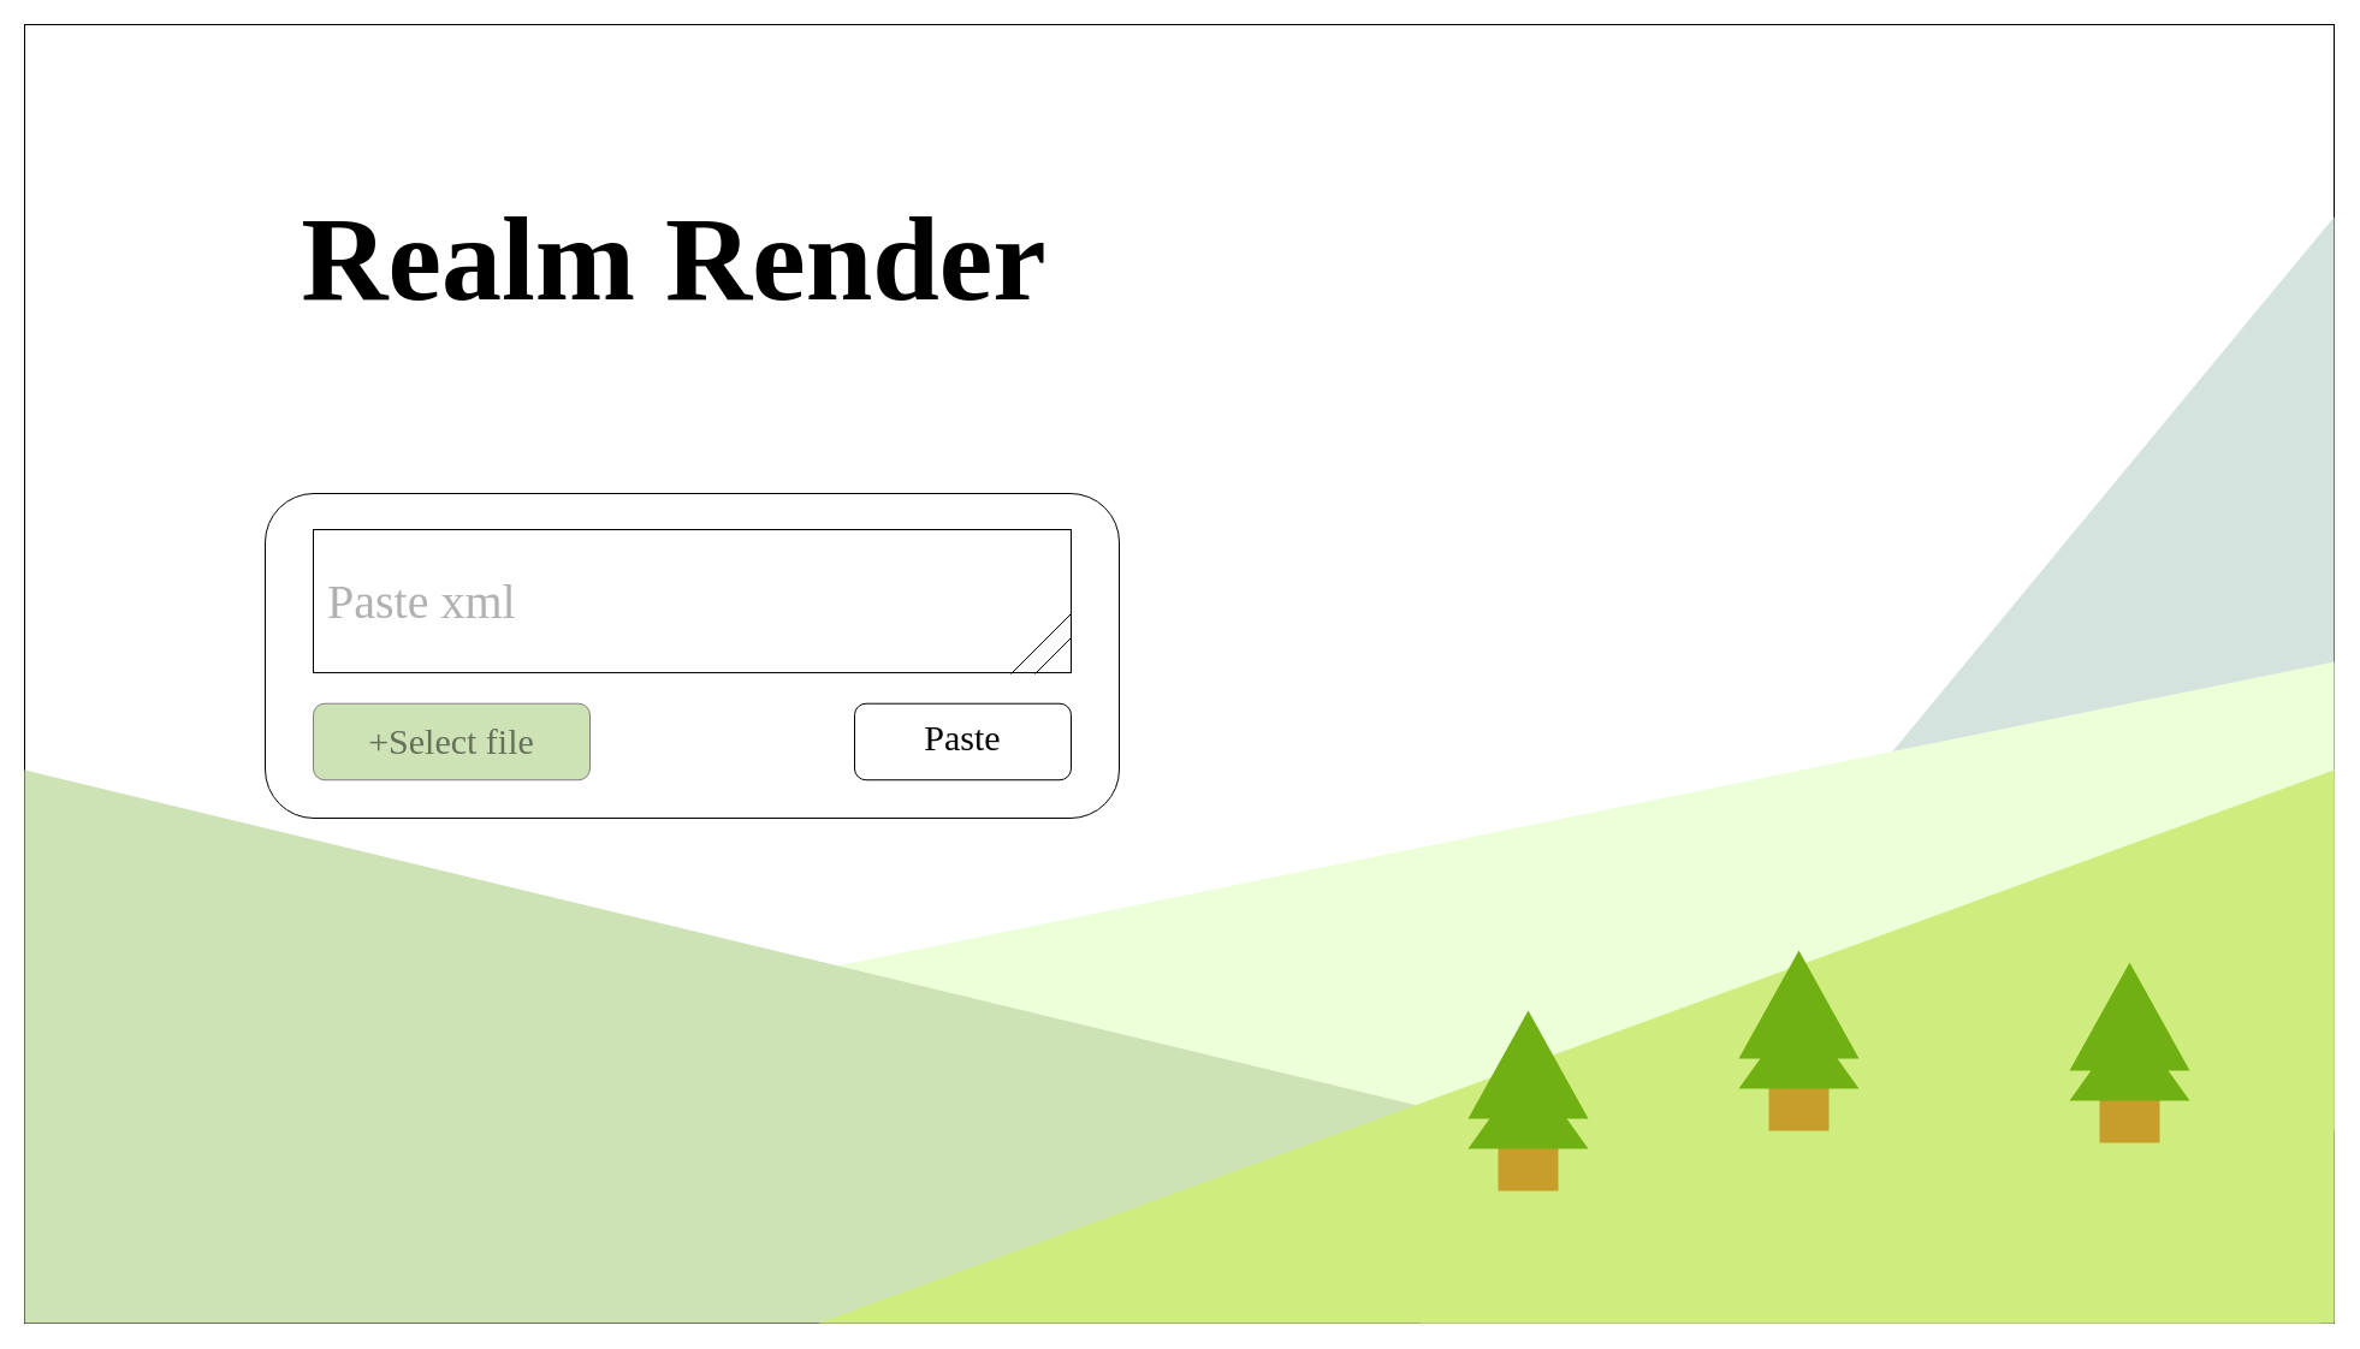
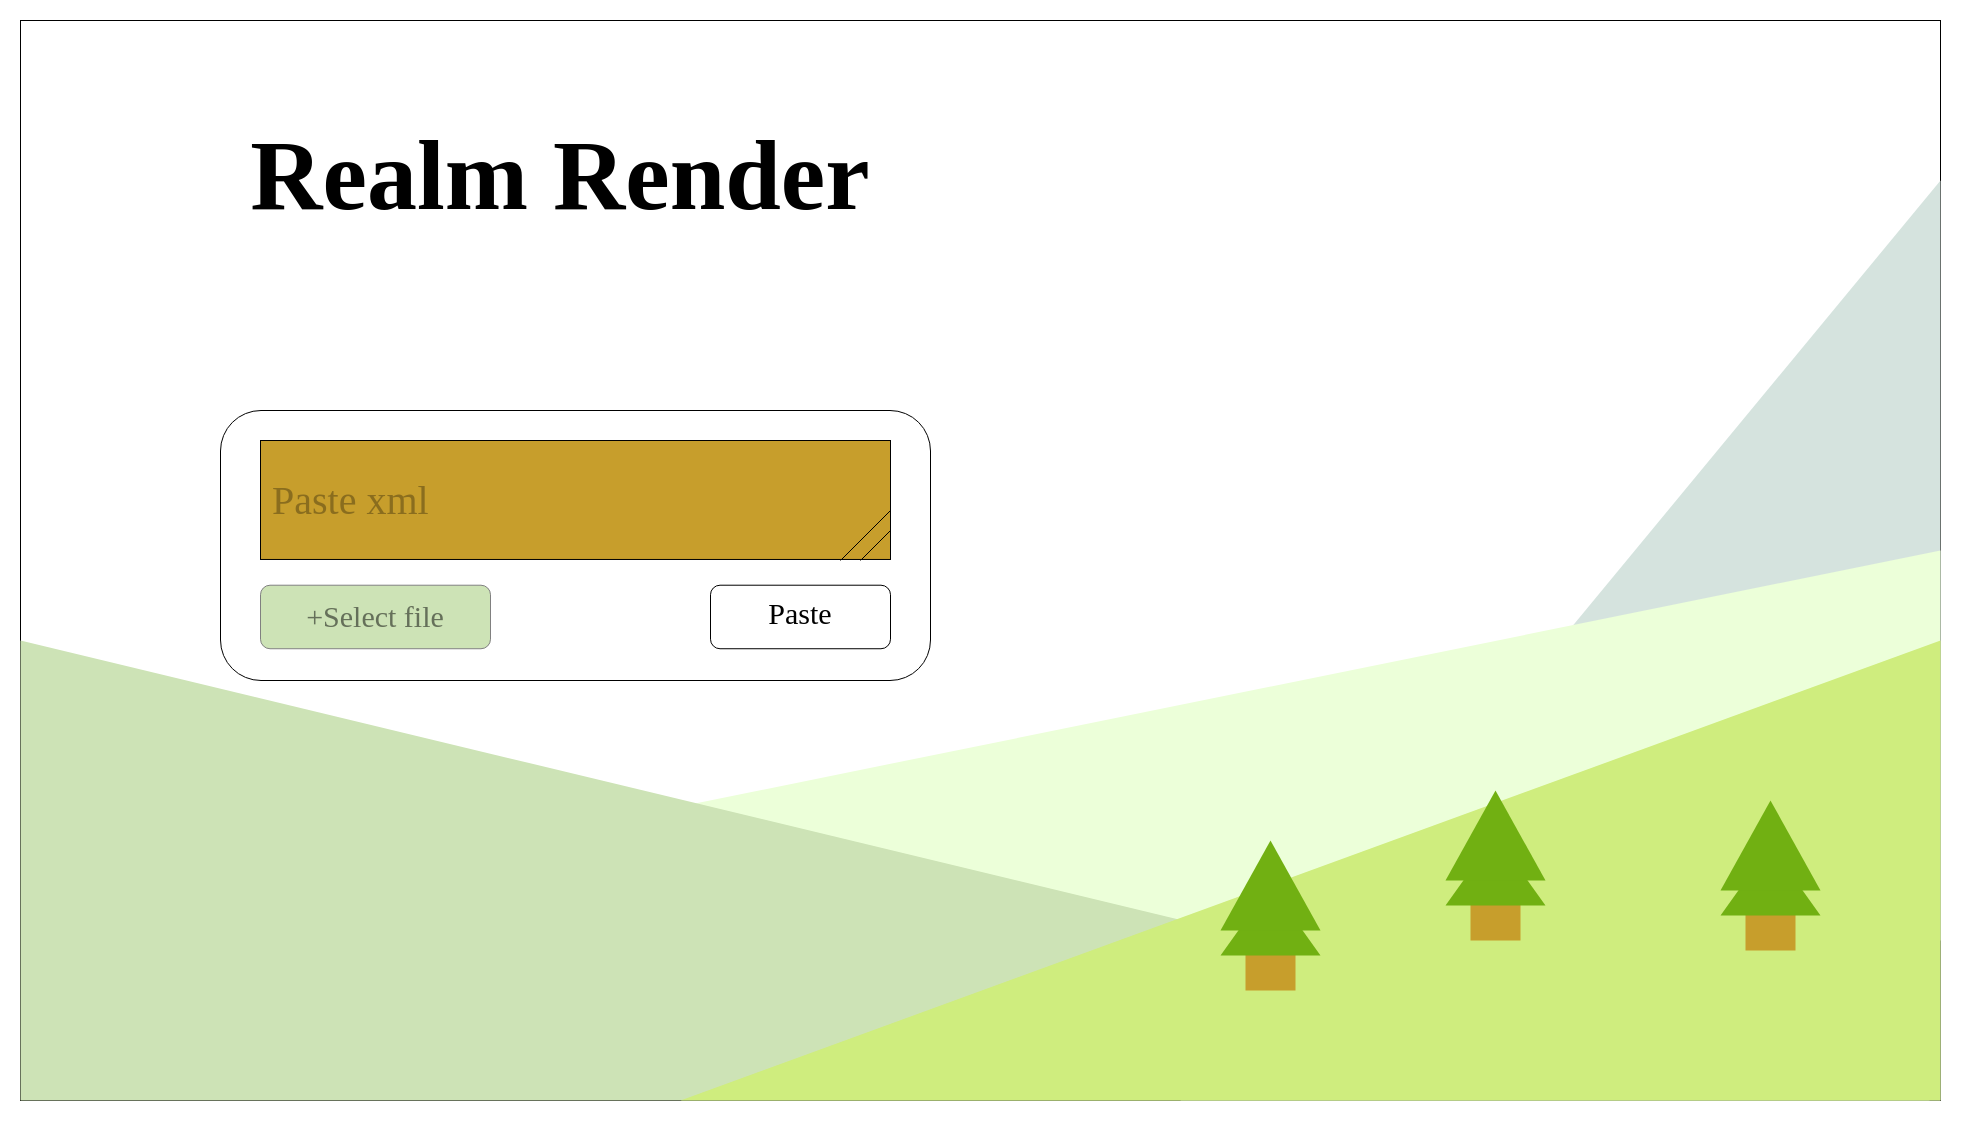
- <mxCell id="3" value="&lt;h1&gt;&lt;font style=&quot;font-size: 100px;&quot;&gt;Realm Render&lt;/font&gt;&lt;/h1&gt;" style="text;html=1;strokeColor=none;fillColor=none;align=center;verticalAlign=middle;whiteSpace=wrap;rounded=0;fontFamily=Tahoma;" parent="1" vertex="1"><mxGeometry x="80" y="60" width="960" height="310" as="geometry" /></mxCell>
+ <mxCell id="3" value="&lt;h1&gt;&lt;font style=&quot;font-size: 100px;&quot;&gt;Realm Render&lt;/font&gt;&lt;/h1&gt;" style="text;html=1;strokeColor=none;fillColor=none;align=center;verticalAlign=middle;whiteSpace=wrap;rounded=0;fontFamily=Tahoma;" parent="1" vertex="1"><mxGeometry x="80" width="960" height="310" as="geometry" y="20" /></mxCell>
- <mxCell id="11" value="&lt;div style=&quot;font-size: 44px;&quot; align=&quot;left&quot;&gt;&lt;font style=&quot;font-size: 40px;&quot; face=&quot;Tahoma&quot;&gt;&amp;nbsp;Paste &lt;/font&gt;&lt;font style=&quot;font-size: 40px;&quot; face=&quot;Tahoma&quot;&gt;xml&lt;/font&gt;&lt;/div&gt;" style="rounded=0;whiteSpace=wrap;html=1;align=left;textOpacity=30;" vertex="1" parent="7"><mxGeometry x="50" y="30" width="630" height="118.97" as="geometry" /></mxCell>
+ <mxCell id="11" value="&lt;div style=&quot;font-size: 44px;&quot; align=&quot;left&quot;&gt;&lt;font style=&quot;font-size: 40px;&quot; face=&quot;Tahoma&quot;&gt;&amp;nbsp;Paste &lt;/font&gt;&lt;font style=&quot;font-size: 40px;&quot; face=&quot;Tahoma&quot;&gt;xml&lt;/font&gt;&lt;/div&gt;" style="rounded=0;whiteSpace=wrap;html=1;align=left;textOpacity=30;fillColor=#c79e2c;" vertex="1" parent="7"><mxGeometry x="50" y="30" width="630" height="118.97" as="geometry" /></mxCell>
